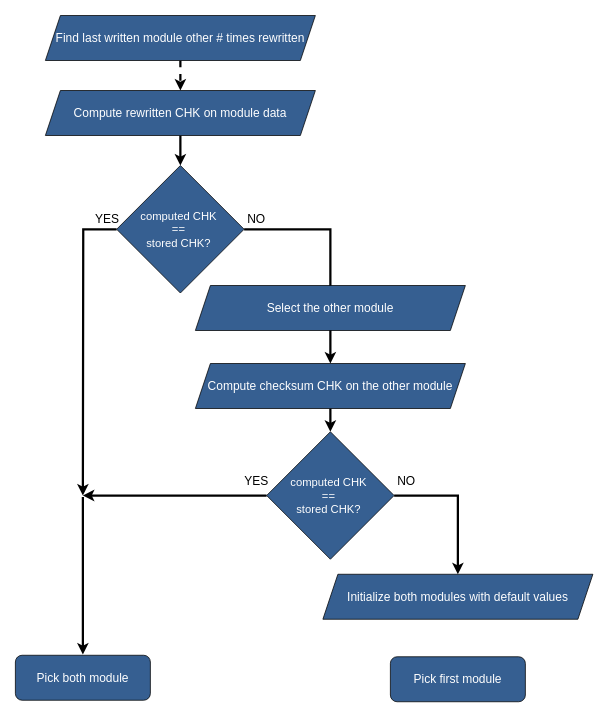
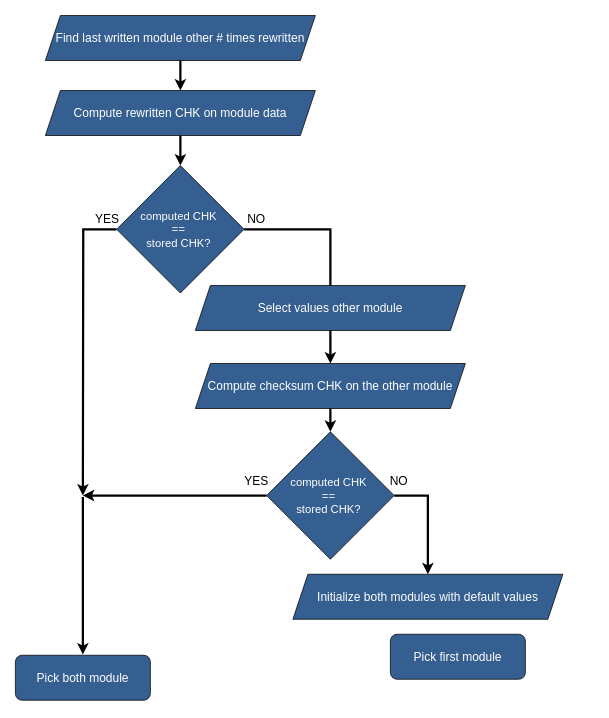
- <mxCell id="2" style="edgeStyle=orthogonalEdgeStyle;rounded=0;orthogonalLoop=1;jettySize=auto;html=1;strokeWidth=3;dashed=1;" parent="1" source="3" target="5" edge="1"><mxGeometry relative="1" as="geometry" /></mxCell>
+ <mxCell id="2" style="edgeStyle=orthogonalEdgeStyle;rounded=0;orthogonalLoop=1;jettySize=auto;html=1;strokeWidth=3;" parent="1" source="3" target="5" edge="1"><mxGeometry relative="1" as="geometry" /></mxCell>
- <mxCell id="22" value="&lt;div style=&quot;&quot;&gt;&lt;span style=&quot;background-color: initial;&quot;&gt;&lt;font color=&quot;#ffffff&quot; style=&quot;font-size: 16px;&quot;&gt;Select the other module&lt;/font&gt;&lt;/span&gt;&lt;/div&gt;" style="shape=parallelogram;perimeter=parallelogramPerimeter;whiteSpace=wrap;html=1;fixedSize=1;align=center;fillColor=#365F91;" vertex="1" parent="1"><mxGeometry x="260" y="380" width="360" height="60" as="geometry" /></mxCell>
+ <mxCell id="22" value="&lt;div style=&quot;&quot;&gt;&lt;span style=&quot;background-color: initial;&quot;&gt;&lt;font color=&quot;#ffffff&quot; style=&quot;font-size: 16px;&quot;&gt;Select values other module&lt;/font&gt;&lt;/span&gt;&lt;/div&gt;" style="shape=parallelogram;perimeter=parallelogramPerimeter;whiteSpace=wrap;html=1;fixedSize=1;align=center;fillColor=#365F91;" vertex="1" parent="1"><mxGeometry x="260" y="380" width="360" height="60" as="geometry" /></mxCell>
- <mxCell id="17" value="&lt;font color=&quot;#ffffff&quot; style=&quot;font-size: 16px;&quot;&gt;Initialize both modules with default values&lt;/font&gt;" style="shape=parallelogram;perimeter=parallelogramPerimeter;whiteSpace=wrap;html=1;fixedSize=1;fillColor=#365F91;" vertex="1" parent="1"><mxGeometry x="430" y="765" width="360" height="60" as="geometry" /></mxCell>
+ <mxCell id="17" value="&lt;font color=&quot;#ffffff&quot; style=&quot;font-size: 16px;&quot;&gt;Initialize both modules with default values&lt;/font&gt;" style="shape=parallelogram;perimeter=parallelogramPerimeter;whiteSpace=wrap;html=1;fixedSize=1;fillColor=#365F91;" vertex="1" parent="1"><mxGeometry x="390" y="765" width="360" height="60" as="geometry" /></mxCell>
- <mxCell id="18" value="&lt;font color=&quot;#ffffff&quot; style=&quot;font-size: 16px;&quot;&gt;Pick first module&lt;/font&gt;" style="rounded=1;whiteSpace=wrap;html=1;fillColor=#365F91;" vertex="1" parent="1"><mxGeometry x="520" y="875" width="180" height="60" as="geometry" /></mxCell>
+ <mxCell id="18" value="&lt;font color=&quot;#ffffff&quot; style=&quot;font-size: 16px;&quot;&gt;Pick first module&lt;/font&gt;" style="rounded=1;whiteSpace=wrap;html=1;fillColor=#365F91;" vertex="1" parent="1"><mxGeometry x="520" y="845" width="180" height="60" as="geometry" /></mxCell>
